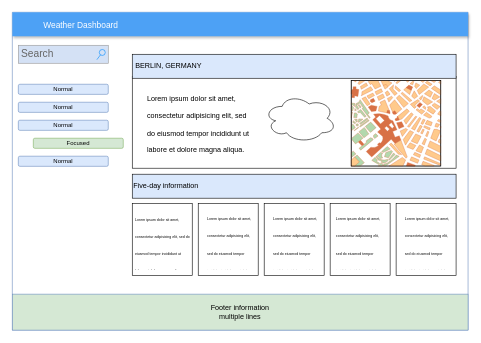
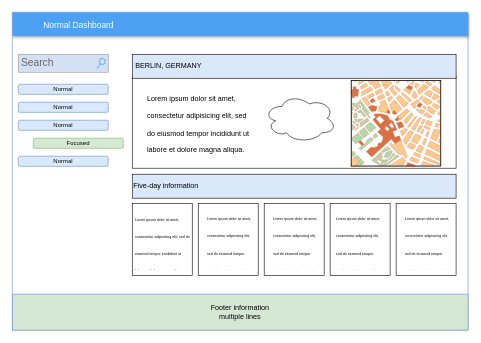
- <mxCell id="3" value="Weather Dashboard" style="fillColor=#4DA1F5;strokeColor=none;shadow=1;gradientColor=none;fontSize=14;align=left;spacingLeft=50;fontColor=#ffffff;" vertex="1" parent="2"><mxGeometry width="760" height="40" as="geometry" /></mxCell>
+ <mxCell id="3" value="Normal Dashboard" style="fillColor=#4DA1F5;strokeColor=none;shadow=1;gradientColor=none;fontSize=14;align=left;spacingLeft=50;fontColor=#ffffff;" vertex="1" parent="2"><mxGeometry width="760" height="40" as="geometry" /></mxCell>
- <mxCell id="9" value="Search" style="strokeWidth=1;shadow=0;dashed=0;align=center;html=1;shape=mxgraph.mockup.forms.searchBox;strokeColor=#999999;mainText=;strokeColor2=#008cff;fontColor=#666666;fontSize=17;align=left;spacingLeft=3;fillColor=#D4E1F5;" vertex="1" parent="2"><mxGeometry x="10" y="55" width="150" height="30" as="geometry" /></mxCell>
+ <mxCell id="9" value="Search" style="strokeWidth=1;shadow=0;dashed=0;align=center;html=1;shape=mxgraph.mockup.forms.searchBox;strokeColor=#999999;mainText=;strokeColor2=#008cff;fontColor=#666666;fontSize=17;align=left;spacingLeft=3;fillColor=#D4E1F5;" vertex="1" parent="2"><mxGeometry x="10" y="70" width="150" height="30" as="geometry" /></mxCell>
